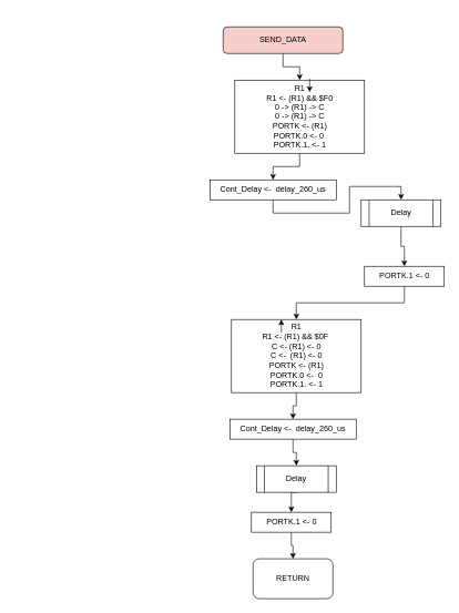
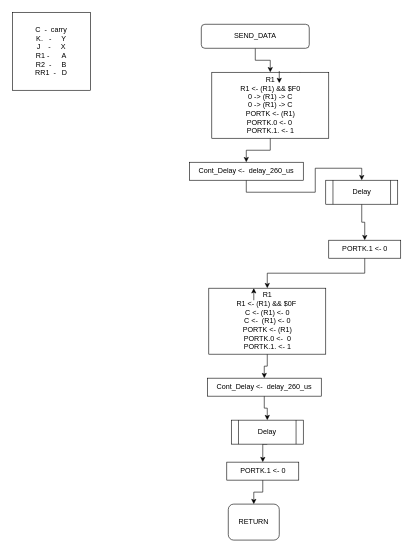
- <mxCell id="5" value="SEND_DATA" style="rounded=1;whiteSpace=wrap;html=1;fillColor=#f8cecc;" vertex="1" parent="1"><mxGeometry x="335" y="40" width="180" height="40" as="geometry" /></mxCell>
+ <mxCell id="5" value="SEND_DATA" style="rounded=1;whiteSpace=wrap;html=1;" vertex="1" parent="1"><mxGeometry x="335" y="40" width="180" height="40" as="geometry" /></mxCell>
+ <mxCell id="24" value="C &amp;nbsp;- &amp;nbsp;carry&lt;br&gt;K. &amp;nbsp; - &amp;nbsp; &amp;nbsp; Y&lt;br&gt;J &amp;nbsp; &amp;nbsp;- &amp;nbsp; &amp;nbsp; X&lt;br&gt;R1 - &amp;nbsp; &amp;nbsp; &amp;nbsp;A&lt;br&gt;R2 &amp;nbsp;- &amp;nbsp; &amp;nbsp; B&lt;br&gt;RR1 &amp;nbsp;- &amp;nbsp; D" style="whiteSpace=wrap;html=1;aspect=fixed;" vertex="1" parent="1"><mxGeometry x="20" y="20" width="130" height="130" as="geometry" /></mxCell>
- <mxCell id="23" value="RETURN" style="rounded=1;whiteSpace=wrap;html=1;" vertex="1" parent="1"><mxGeometry x="380" y="840" width="120" height="60" as="geometry" /></mxCell>
+ <mxCell id="23" value="RETURN" style="rounded=1;whiteSpace=wrap;html=1;" vertex="1" parent="1"><mxGeometry x="380" y="840" width="85" height="60" as="geometry" /></mxCell>
